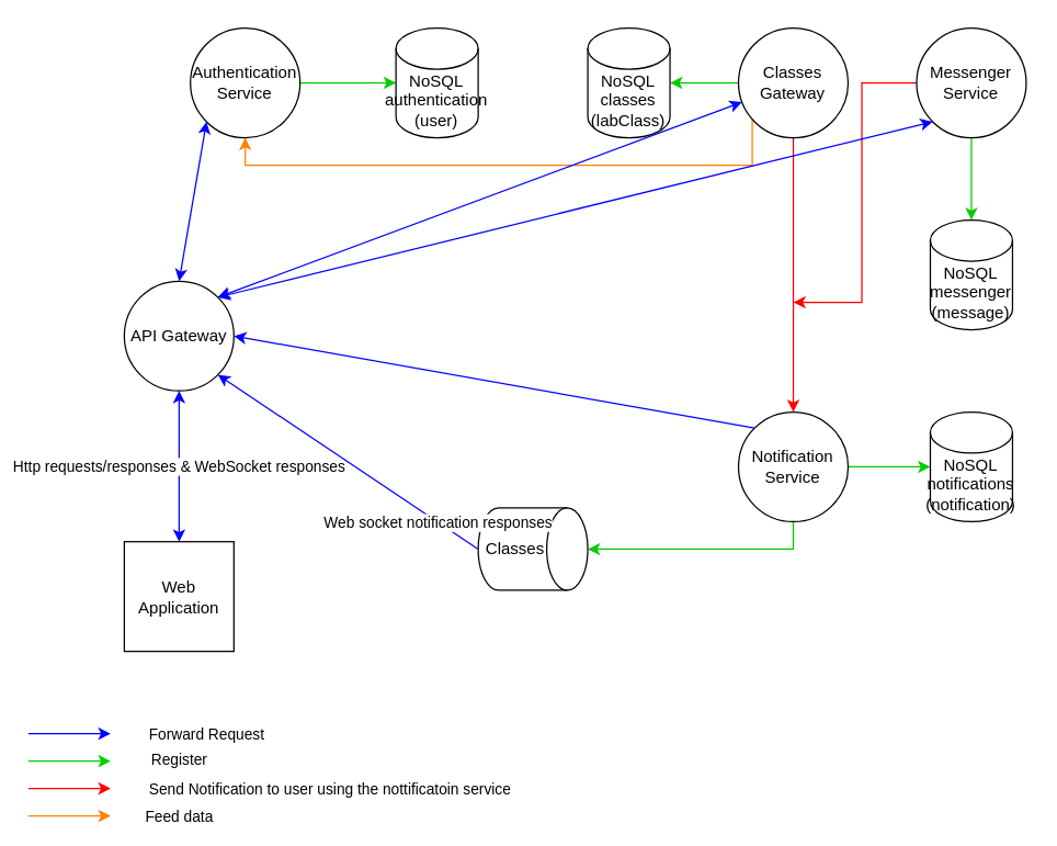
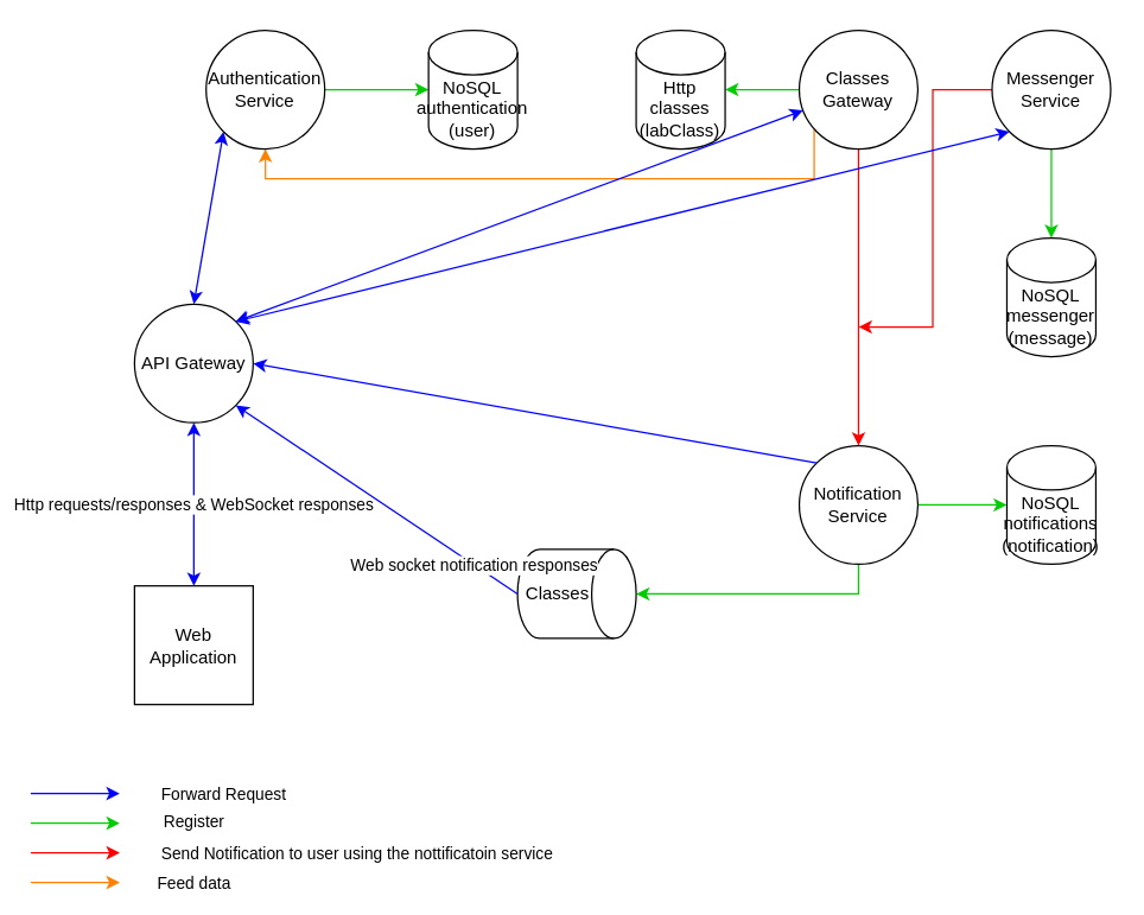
- <mxCell id="17" value="NoSQL&lt;br&gt;classes&lt;br&gt;(labClass)" style="shape=cylinder3;whiteSpace=wrap;html=1;boundedLbl=1;backgroundOutline=1;size=15;" vertex="1" parent="1"><mxGeometry x="428.28" y="20" width="60" height="80" as="geometry" /></mxCell>
+ <mxCell id="17" value="Http&lt;br&gt;classes&lt;br&gt;(labClass)" style="shape=cylinder3;whiteSpace=wrap;html=1;boundedLbl=1;backgroundOutline=1;size=15;" vertex="1" parent="1"><mxGeometry x="428.28" y="20" width="60" height="80" as="geometry" /></mxCell>
